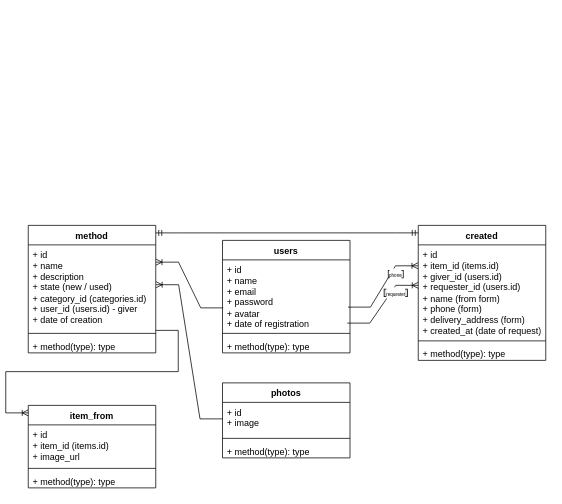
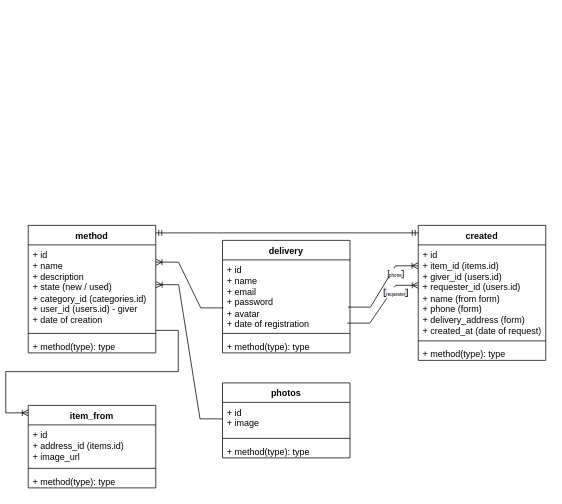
- <mxCell id="2" value="users" style="swimlane;fontStyle=1;align=center;verticalAlign=top;childLayout=stackLayout;horizontal=1;startSize=26;horizontalStack=0;resizeParent=1;resizeParentMax=0;resizeLast=0;collapsible=1;marginBottom=0;whiteSpace=wrap;html=1;" parent="1" vertex="1"><mxGeometry x="279" y="320" width="170" height="150" as="geometry" /></mxCell>
+ <mxCell id="2" value="delivery" style="swimlane;fontStyle=1;align=center;verticalAlign=top;childLayout=stackLayout;horizontal=1;startSize=26;horizontalStack=0;resizeParent=1;resizeParentMax=0;resizeLast=0;collapsible=1;marginBottom=0;whiteSpace=wrap;html=1;" parent="1" vertex="1"><mxGeometry x="279" y="320" width="170" height="150" as="geometry" /></mxCell>
- <mxCell id="15" value="+ id&lt;div&gt;+ item_id (items.id)&lt;/div&gt;&lt;div&gt;+&amp;nbsp;image_url&lt;/div&gt;" style="text;strokeColor=none;fillColor=none;align=left;verticalAlign=top;spacingLeft=4;spacingRight=4;overflow=hidden;rotatable=0;points=[[0,0.5],[1,0.5]];portConstraint=eastwest;whiteSpace=wrap;html=1;" parent="14" vertex="1"><mxGeometry y="26" width="170" height="54" as="geometry" /></mxCell>
+ <mxCell id="15" value="+ id&lt;div&gt;+ address_id (items.id)&lt;/div&gt;&lt;div&gt;+&amp;nbsp;image_url&lt;/div&gt;" style="text;strokeColor=none;fillColor=none;align=left;verticalAlign=top;spacingLeft=4;spacingRight=4;overflow=hidden;rotatable=0;points=[[0,0.5],[1,0.5]];portConstraint=eastwest;whiteSpace=wrap;html=1;" parent="14" vertex="1"><mxGeometry y="26" width="170" height="54" as="geometry" /></mxCell>
